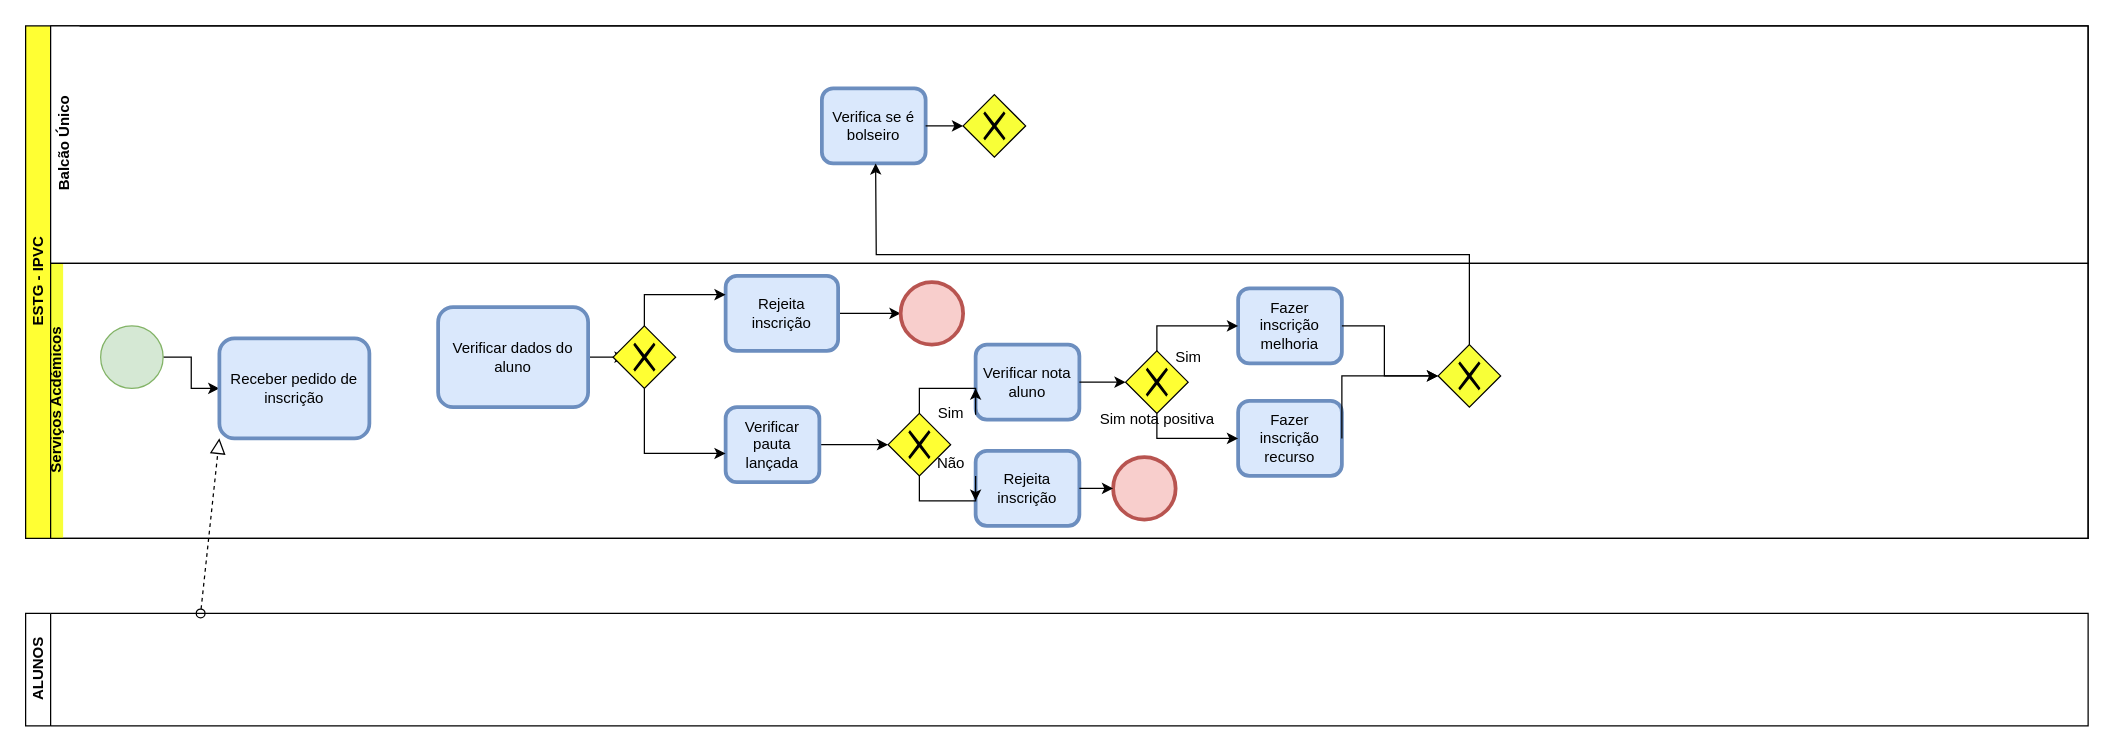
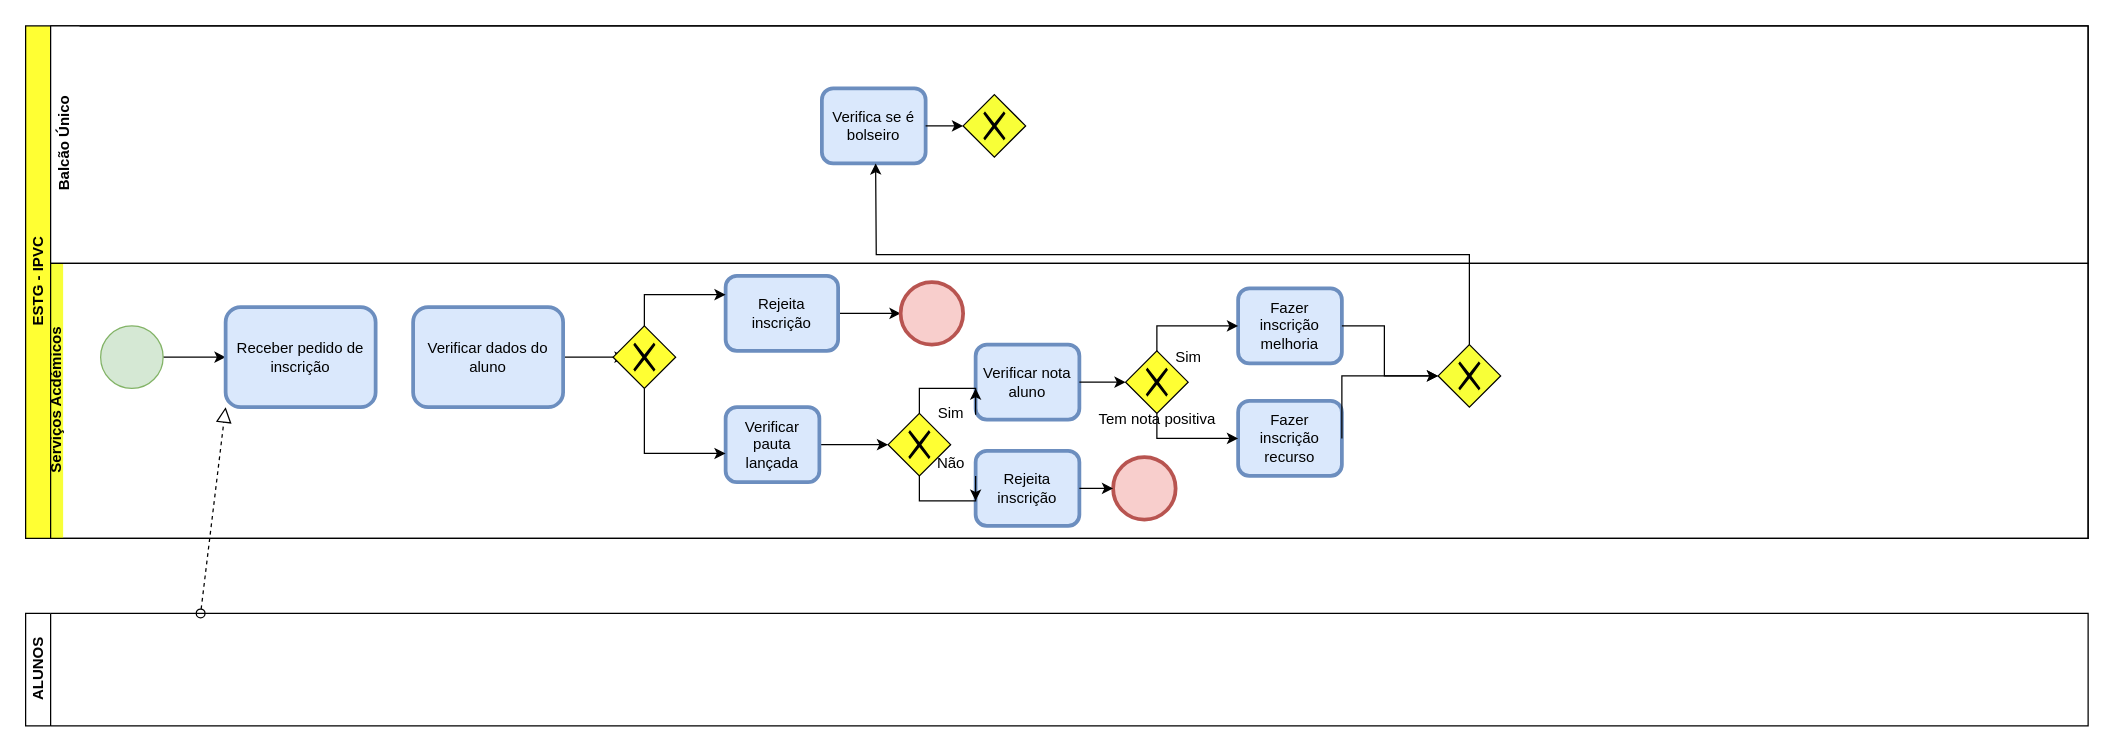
- <mxCell id="11" value="Verificar dados do aluno" style="shape=ext;rounded=1;html=1;whiteSpace=wrap;strokeWidth=3;fillColor=#dae8fc;strokeColor=#6c8ebf;" vertex="1" parent="6"><mxGeometry x="310" y="35" width="120" height="80" as="geometry" /></mxCell>
+ <mxCell id="11" value="Verificar dados do aluno" style="shape=ext;rounded=1;html=1;whiteSpace=wrap;strokeWidth=3;fillColor=#dae8fc;strokeColor=#6c8ebf;" vertex="1" parent="6"><mxGeometry x="290" y="35" width="120" height="80" as="geometry" /></mxCell>
- <mxCell id="9" value="Receber pedido de inscrição" style="shape=ext;rounded=1;html=1;whiteSpace=wrap;strokeWidth=3;fillColor=#dae8fc;strokeColor=#6c8ebf;" vertex="1" parent="6"><mxGeometry x="135" y="60" width="120" height="80" as="geometry" /></mxCell>
+ <mxCell id="9" value="Receber pedido de inscrição" style="shape=ext;rounded=1;html=1;whiteSpace=wrap;strokeWidth=3;fillColor=#dae8fc;strokeColor=#6c8ebf;" vertex="1" parent="6"><mxGeometry x="140" y="35" width="120" height="80" as="geometry" /></mxCell>
- <mxCell id="31" value="Sim nota positiva" style="text;html=1;align=center;verticalAlign=middle;resizable=0;points=[];autosize=1;" vertex="1" parent="6"><mxGeometry x="830" y="115" width="110" height="20" as="geometry" /></mxCell>
+ <mxCell id="31" value="Tem nota positiva" style="text;html=1;align=center;verticalAlign=middle;resizable=0;points=[];autosize=1;" vertex="1" parent="6"><mxGeometry x="830" y="115" width="110" height="20" as="geometry" /></mxCell>
